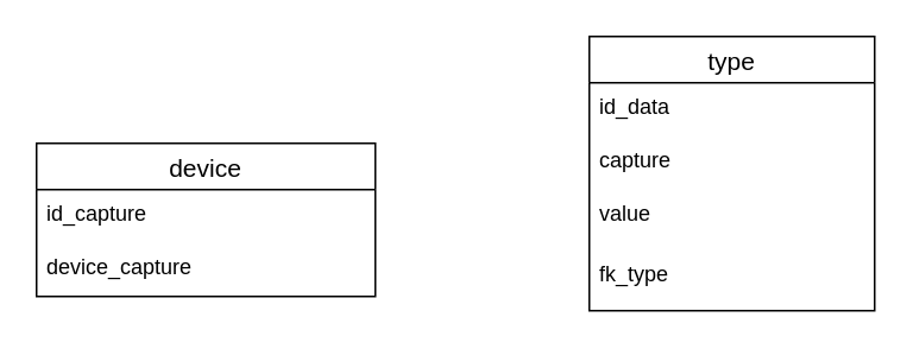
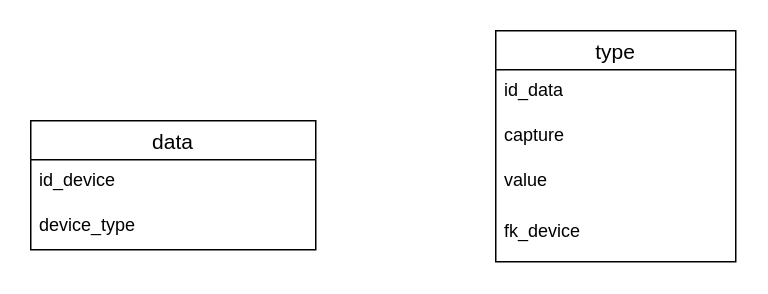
- <mxCell id="2" value="device" style="swimlane;fontStyle=0;childLayout=stackLayout;horizontal=1;startSize=26;horizontalStack=0;resizeParent=1;resizeParentMax=0;resizeLast=0;collapsible=1;marginBottom=0;align=center;fontSize=14;" parent="1" vertex="1"><mxGeometry x="20" y="80" width="190" height="86" as="geometry" /></mxCell>
+ <mxCell id="2" value="data" style="swimlane;fontStyle=0;childLayout=stackLayout;horizontal=1;startSize=26;horizontalStack=0;resizeParent=1;resizeParentMax=0;resizeLast=0;collapsible=1;marginBottom=0;align=center;fontSize=14;" parent="1" vertex="1"><mxGeometry x="20" y="80" width="190" height="86" as="geometry" /></mxCell>
- <mxCell id="3" value="id_capture" style="text;strokeColor=none;fillColor=none;spacingLeft=4;spacingRight=4;overflow=hidden;rotatable=0;points=[[0,0.5],[1,0.5]];portConstraint=eastwest;fontSize=12;" parent="2" vertex="1"><mxGeometry y="26" width="190" height="30" as="geometry" /></mxCell>
+ <mxCell id="3" value="id_device" style="text;strokeColor=none;fillColor=none;spacingLeft=4;spacingRight=4;overflow=hidden;rotatable=0;points=[[0,0.5],[1,0.5]];portConstraint=eastwest;fontSize=12;" parent="2" vertex="1"><mxGeometry y="26" width="190" height="30" as="geometry" /></mxCell>
- <mxCell id="4" value="device_capture" style="text;strokeColor=none;fillColor=none;spacingLeft=4;spacingRight=4;overflow=hidden;rotatable=0;points=[[0,0.5],[1,0.5]];portConstraint=eastwest;fontSize=12;" parent="2" vertex="1"><mxGeometry y="56" width="190" height="30" as="geometry" /></mxCell>
+ <mxCell id="4" value="device_type" style="text;strokeColor=none;fillColor=none;spacingLeft=4;spacingRight=4;overflow=hidden;rotatable=0;points=[[0,0.5],[1,0.5]];portConstraint=eastwest;fontSize=12;" parent="2" vertex="1"><mxGeometry y="56" width="190" height="30" as="geometry" /></mxCell>
- <mxCell id="9" value="fk_type" style="text;strokeColor=none;fillColor=none;spacingLeft=4;spacingRight=4;overflow=hidden;rotatable=0;points=[[0,0.5],[1,0.5]];portConstraint=eastwest;fontSize=12;" parent="5" vertex="1"><mxGeometry y="120" width="160" height="34" as="geometry" /></mxCell>
+ <mxCell id="9" value="fk_device" style="text;strokeColor=none;fillColor=none;spacingLeft=4;spacingRight=4;overflow=hidden;rotatable=0;points=[[0,0.5],[1,0.5]];portConstraint=eastwest;fontSize=12;" parent="5" vertex="1"><mxGeometry y="120" width="160" height="34" as="geometry" /></mxCell>
